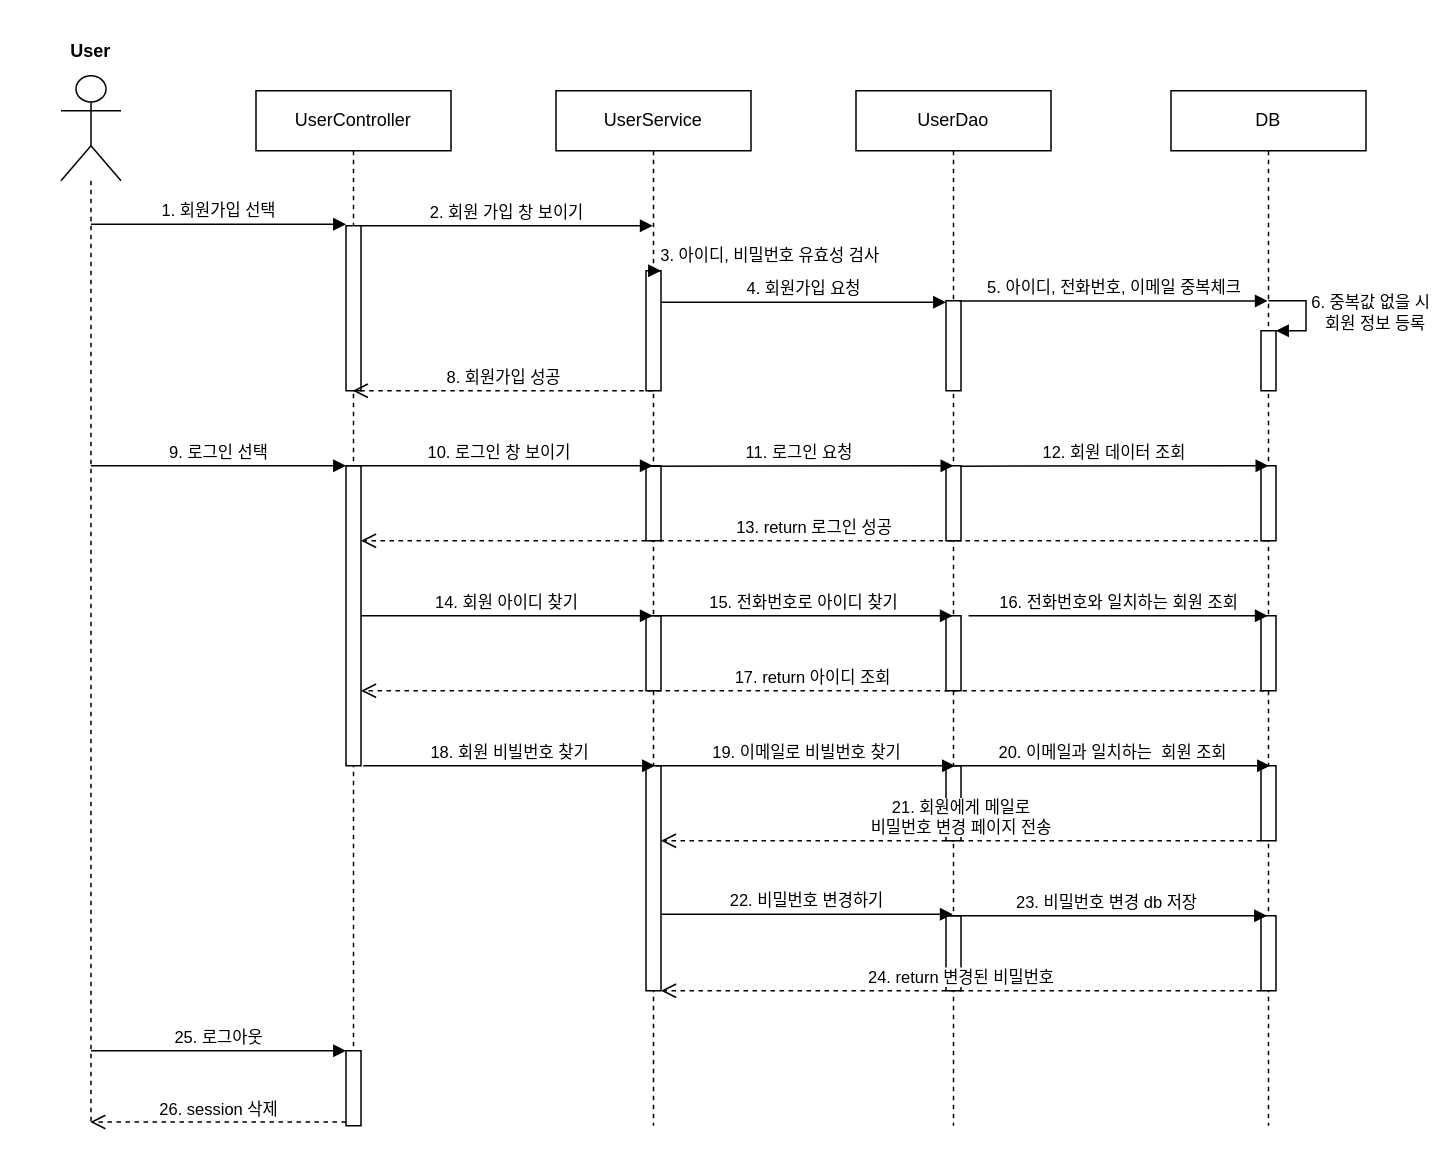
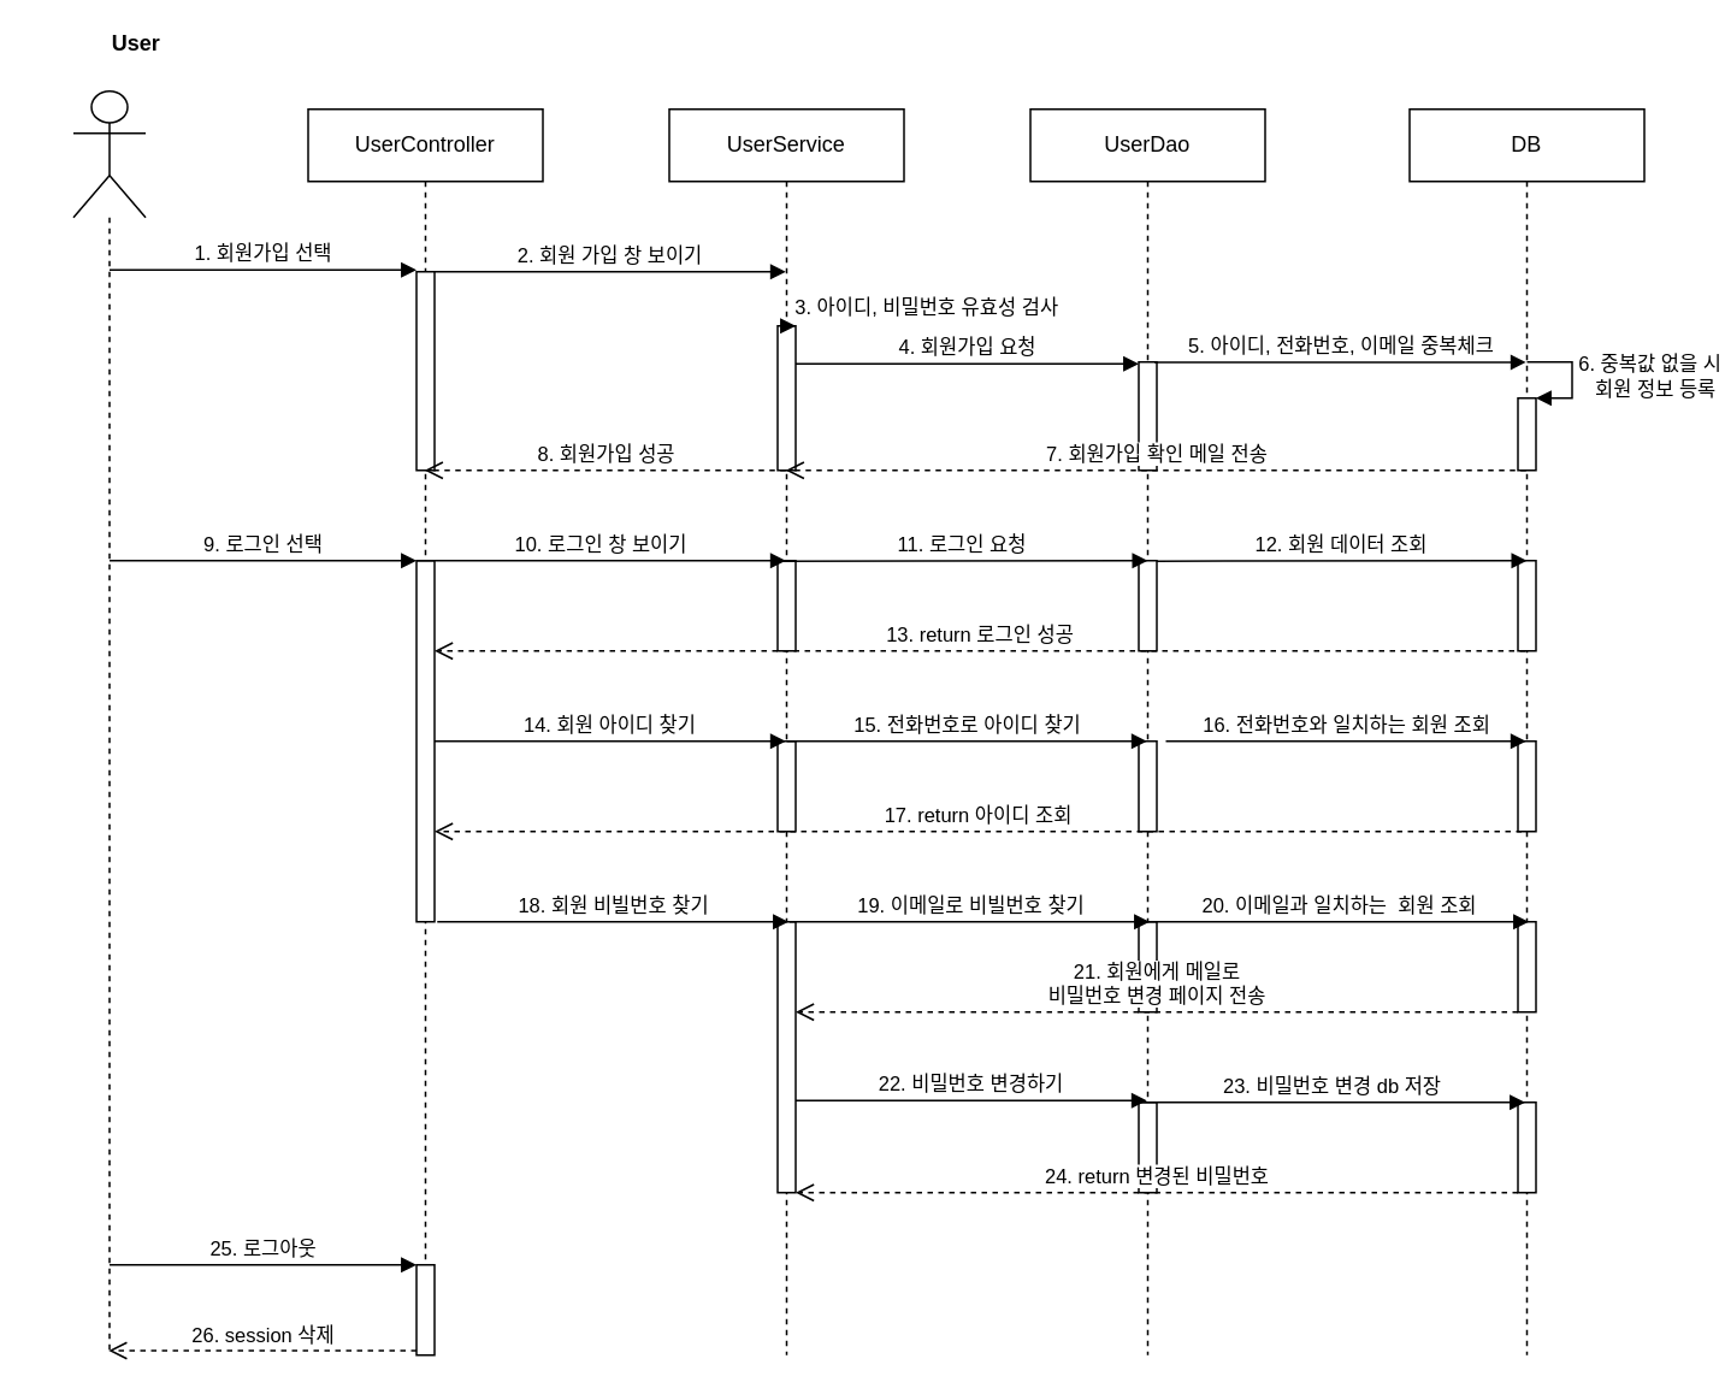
- <mxCell id="49" value="User" style="text;align=center;fontStyle=1;verticalAlign=middle;spacingLeft=3;spacingRight=3;strokeColor=none;rotatable=0;points=[[0,0.5],[1,0.5]];portConstraint=eastwest;" parent="1" vertex="1"><mxGeometry x="20" y="20" width="80" height="26" as="geometry" /></mxCell>
+ <mxCell id="49" value="User" style="text;align=center;fontStyle=1;verticalAlign=middle;spacingLeft=3;spacingRight=3;strokeColor=none;rotatable=0;points=[[0,0.5],[1,0.5]];portConstraint=eastwest;" parent="1" vertex="1"><mxGeometry x="35" y="10" width="80" height="26" as="geometry" /></mxCell>
+ <mxCell id="28" value="7. 회원가입 확인 메일 전송" style="html=1;verticalAlign=bottom;endArrow=open;dashed=1;endSize=8;" parent="1" source="19" target="7" edge="1"><mxGeometry relative="1" as="geometry"><mxPoint x="760" y="200" as="sourcePoint" /><mxPoint x="630" y="200" as="targetPoint" /><Array as="points"><mxPoint x="750" y="260" /></Array></mxGeometry></mxCell>
